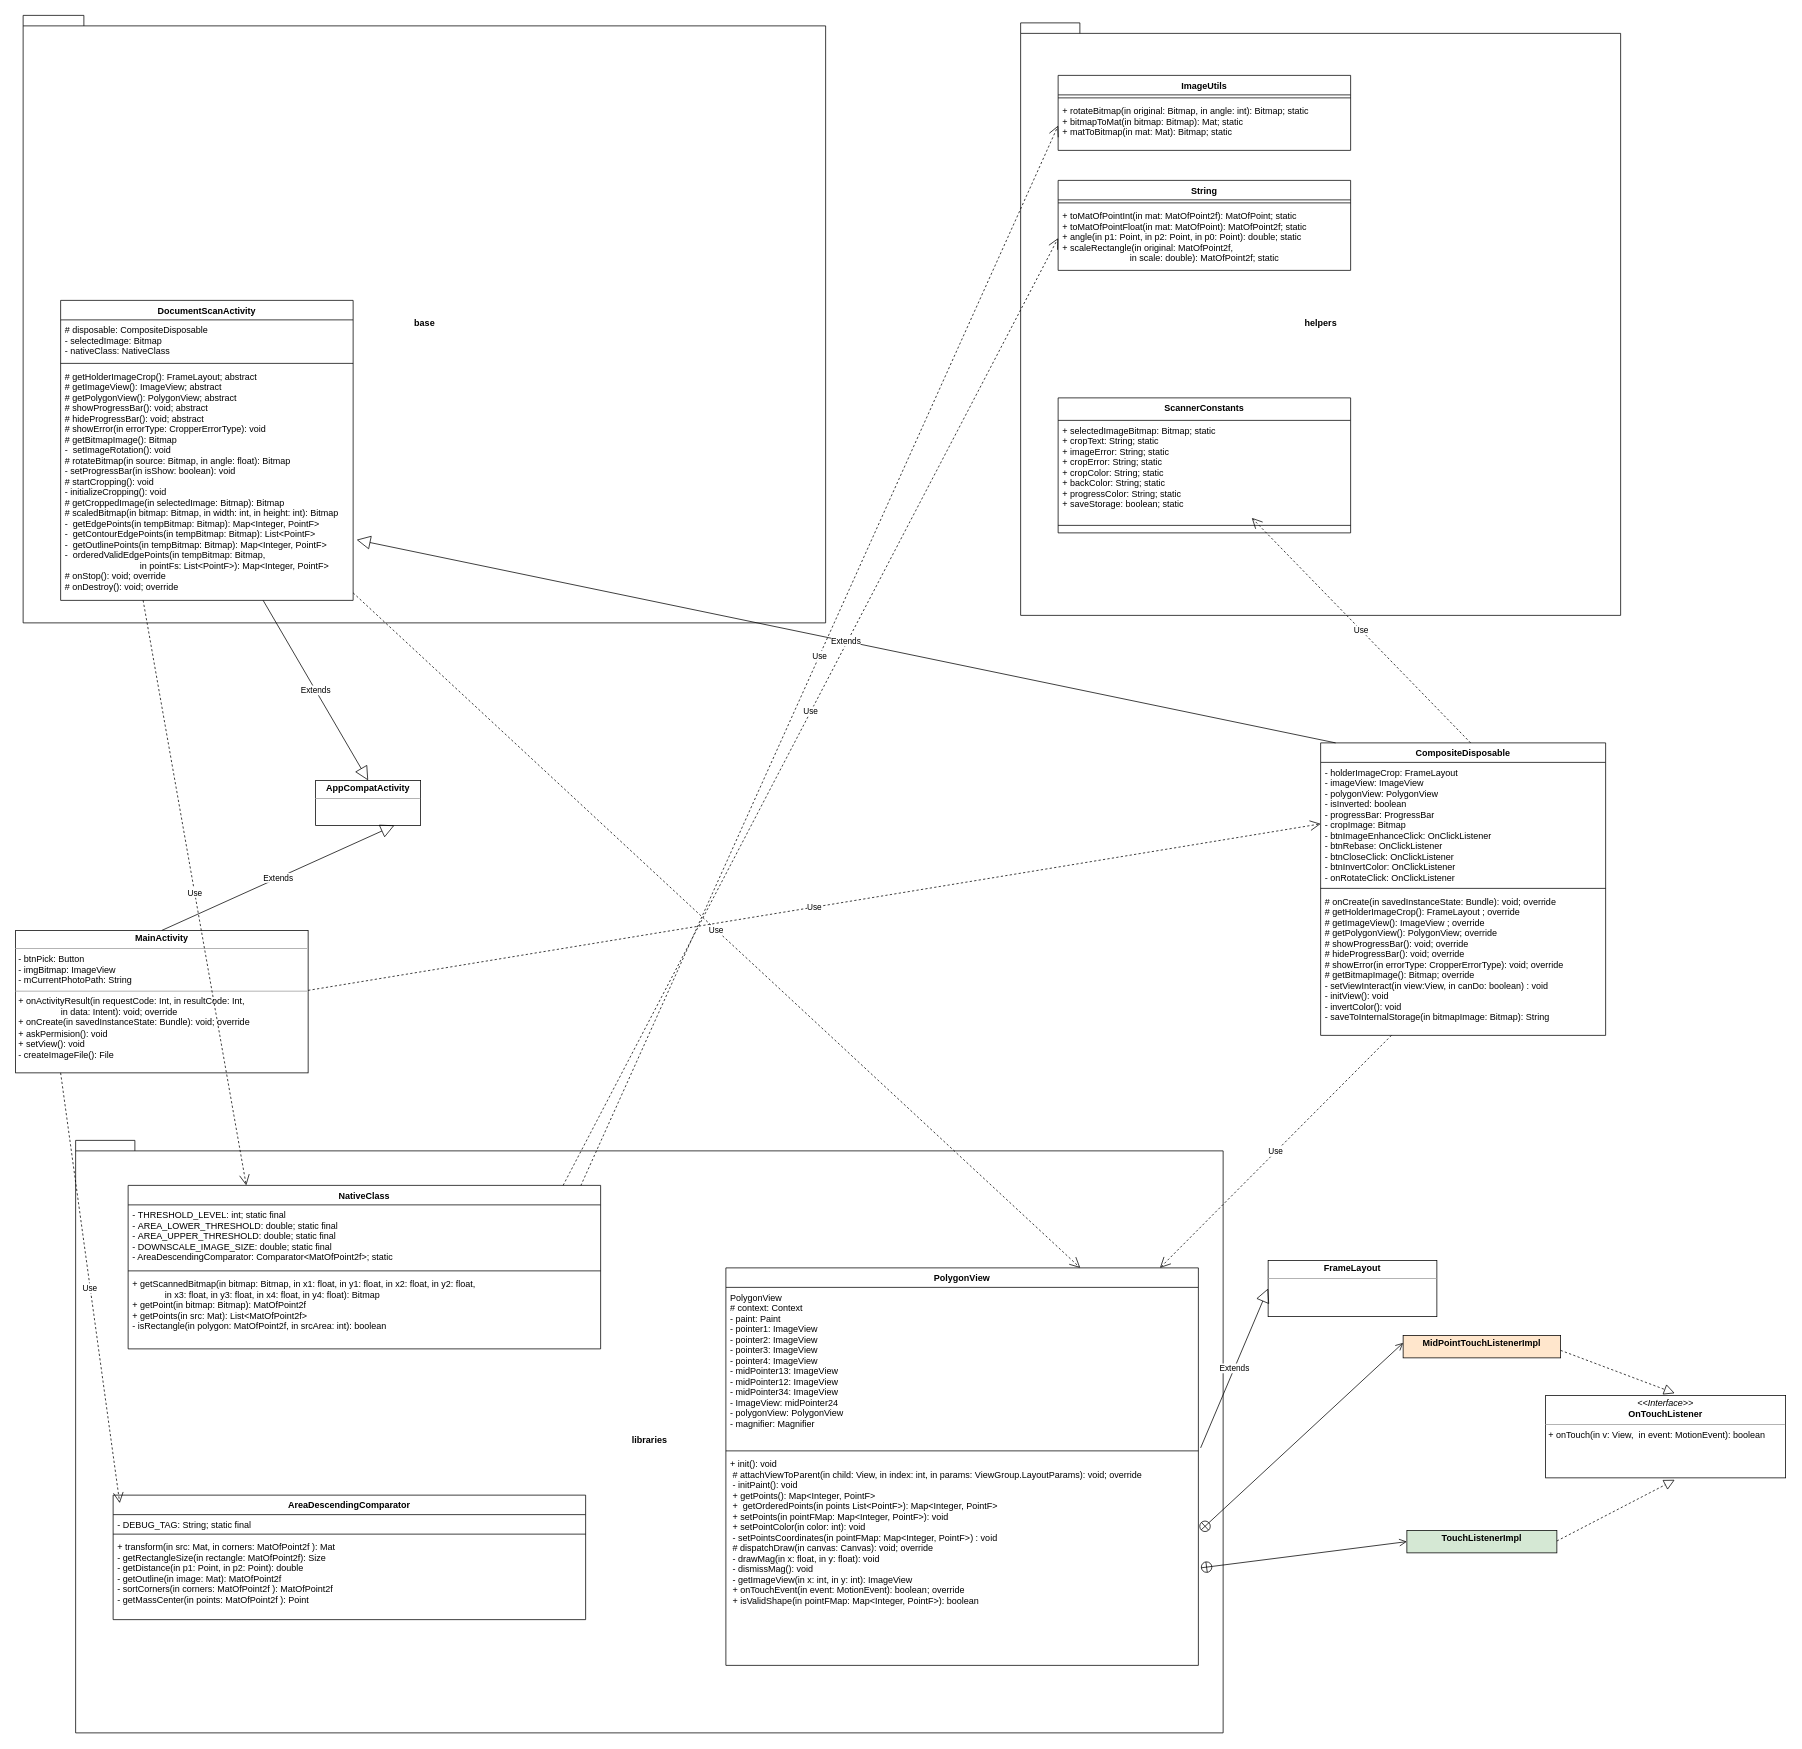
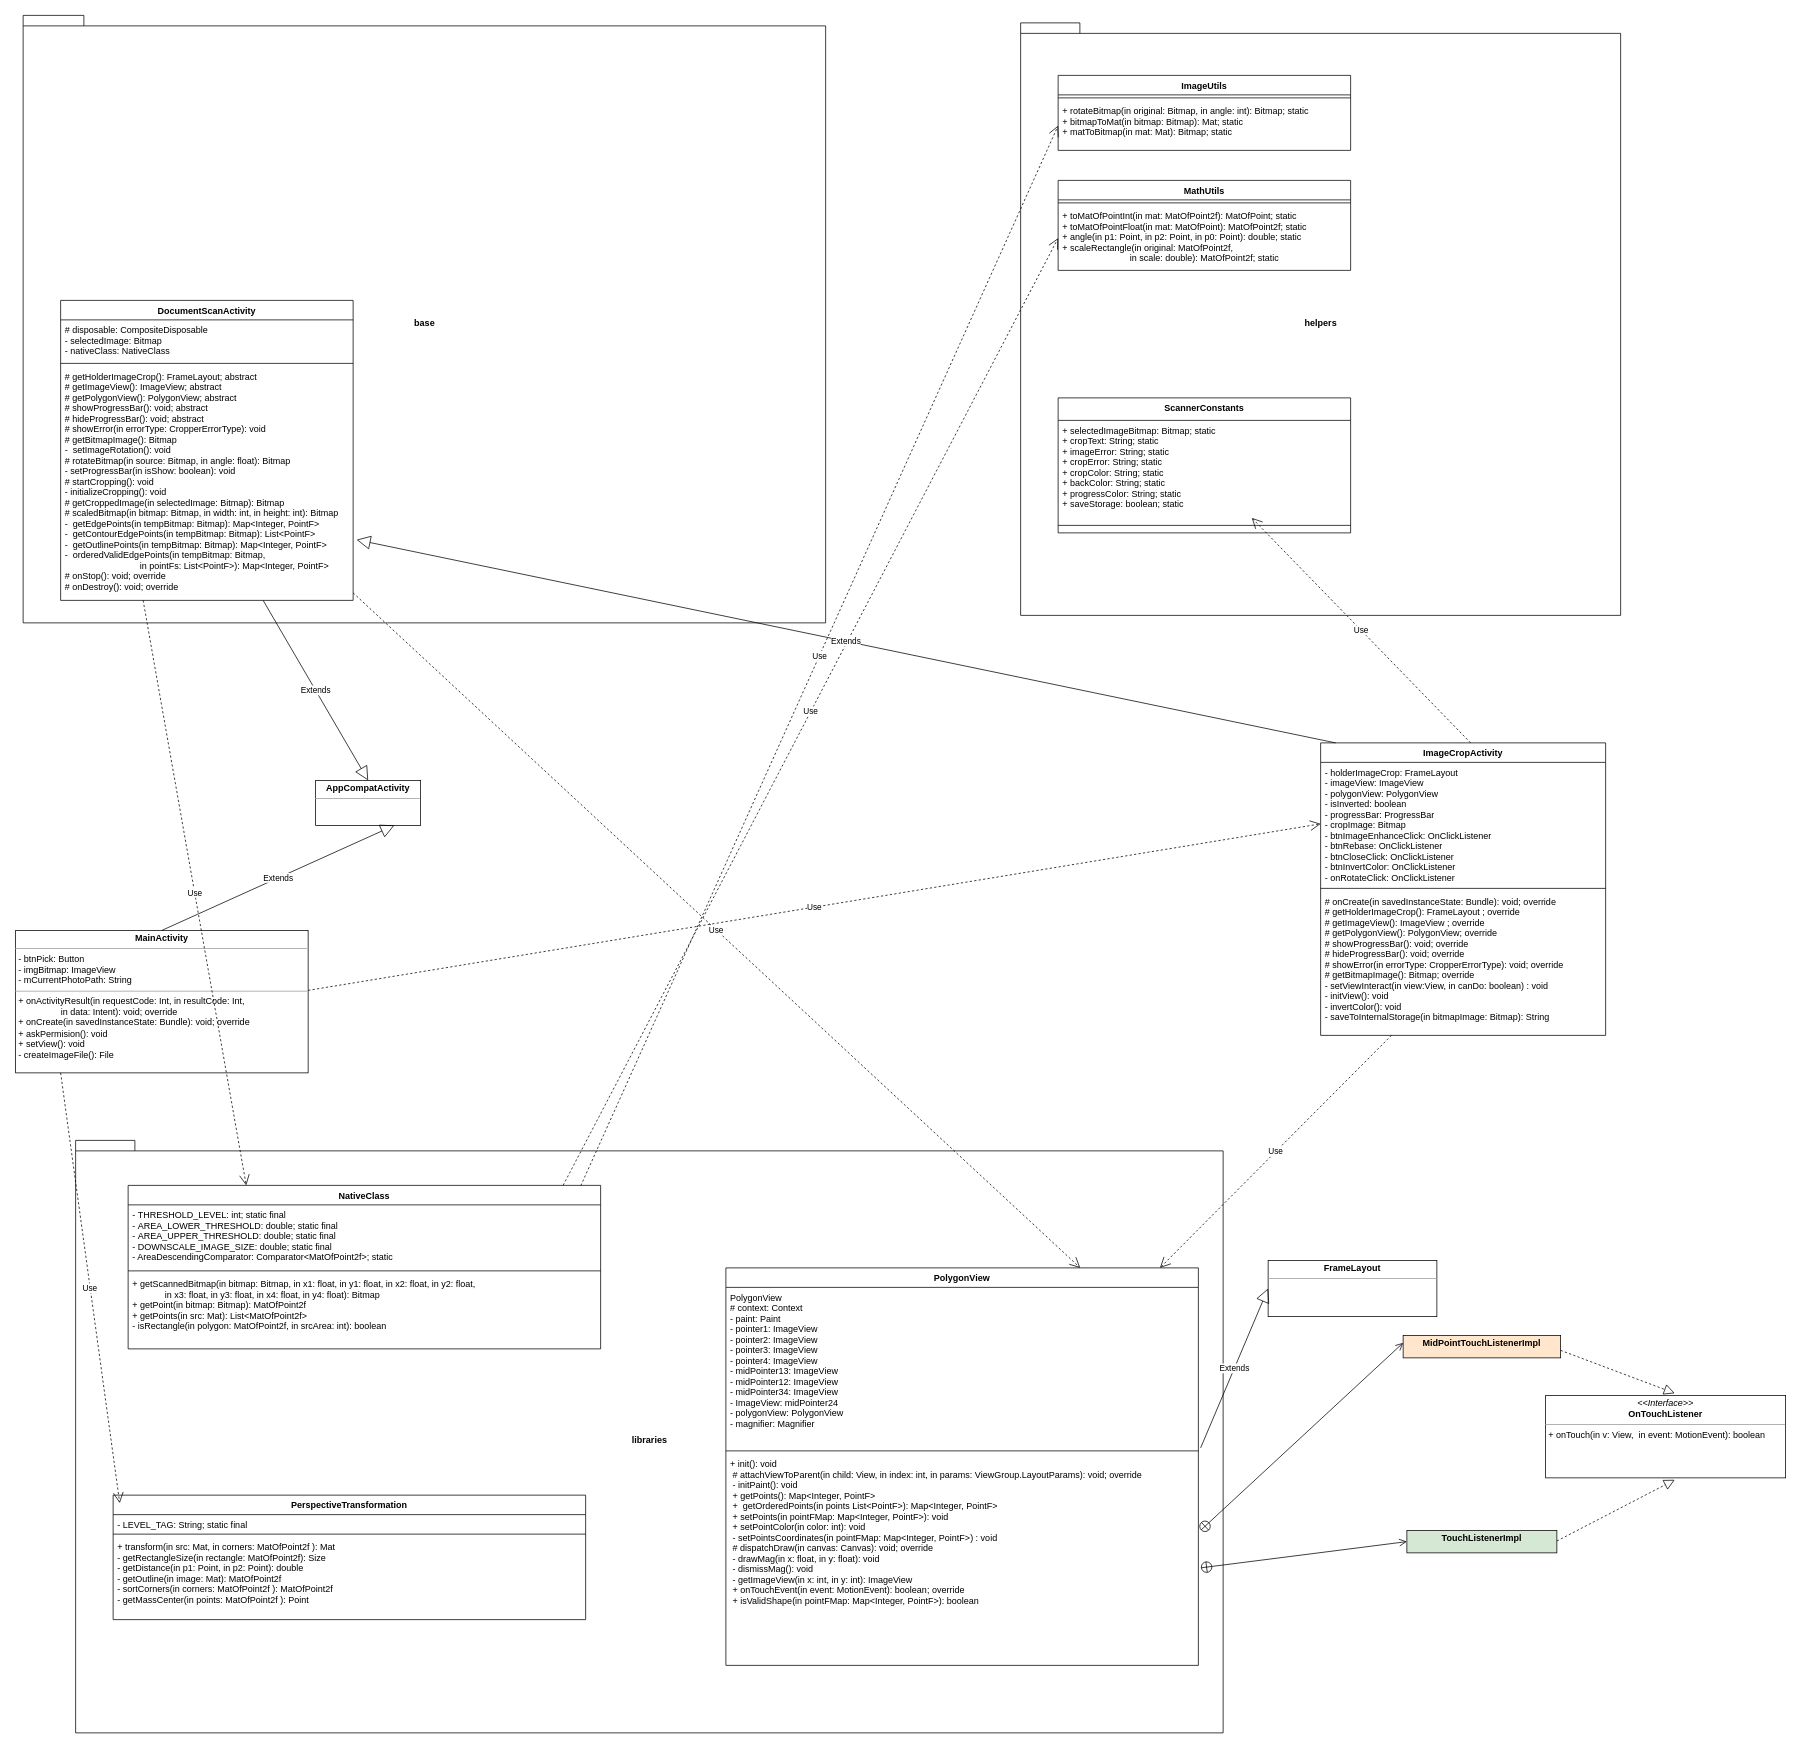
- <mxCell id="13" value="String" style="swimlane;fontStyle=1;align=center;verticalAlign=top;childLayout=stackLayout;horizontal=1;startSize=26;horizontalStack=0;resizeParent=1;resizeParentMax=0;resizeLast=0;collapsible=1;marginBottom=0;" parent="1" vertex="1"><mxGeometry x="1410" y="240" width="390" height="120" as="geometry" /></mxCell>
+ <mxCell id="13" value="MathUtils" style="swimlane;fontStyle=1;align=center;verticalAlign=top;childLayout=stackLayout;horizontal=1;startSize=26;horizontalStack=0;resizeParent=1;resizeParentMax=0;resizeLast=0;collapsible=1;marginBottom=0;" parent="1" vertex="1"><mxGeometry x="1410" y="240" width="390" height="120" as="geometry" /></mxCell>
- <mxCell id="50" value="CompositeDisposable" style="swimlane;fontStyle=1;align=center;verticalAlign=top;childLayout=stackLayout;horizontal=1;startSize=26;horizontalStack=0;resizeParent=1;resizeParentMax=0;resizeLast=0;collapsible=1;marginBottom=0;" parent="1" vertex="1"><mxGeometry x="1760" width="380" height="390" as="geometry" y="990" /></mxCell>
+ <mxCell id="50" value="ImageCropActivity" style="swimlane;fontStyle=1;align=center;verticalAlign=top;childLayout=stackLayout;horizontal=1;startSize=26;horizontalStack=0;resizeParent=1;resizeParentMax=0;resizeLast=0;collapsible=1;marginBottom=0;" parent="1" vertex="1"><mxGeometry x="1760" width="380" height="390" as="geometry" y="990" /></mxCell>
- <mxCell id="39" value="AreaDescendingComparator" style="swimlane;fontStyle=1;align=center;verticalAlign=top;childLayout=stackLayout;horizontal=1;startSize=26;horizontalStack=0;resizeParent=1;resizeParentMax=0;resizeLast=0;collapsible=1;marginBottom=0;" parent="1" vertex="1"><mxGeometry x="150" y="1993" width="630" height="166" as="geometry" /></mxCell>
+ <mxCell id="39" value="PerspectiveTransformation" style="swimlane;fontStyle=1;align=center;verticalAlign=top;childLayout=stackLayout;horizontal=1;startSize=26;horizontalStack=0;resizeParent=1;resizeParentMax=0;resizeLast=0;collapsible=1;marginBottom=0;" parent="1" vertex="1"><mxGeometry x="150" y="1993" width="630" height="166" as="geometry" /></mxCell>
- <mxCell id="40" value="- DEBUG_TAG: String; static final" style="text;strokeColor=none;fillColor=none;align=left;verticalAlign=top;spacingLeft=4;spacingRight=4;overflow=hidden;rotatable=0;points=[[0,0.5],[1,0.5]];portConstraint=eastwest;" parent="39" vertex="1"><mxGeometry y="26" width="630" height="22" as="geometry" /></mxCell>
+ <mxCell id="40" value="- LEVEL_TAG: String; static final" style="text;strokeColor=none;fillColor=none;align=left;verticalAlign=top;spacingLeft=4;spacingRight=4;overflow=hidden;rotatable=0;points=[[0,0.5],[1,0.5]];portConstraint=eastwest;" parent="39" vertex="1"><mxGeometry y="26" width="630" height="22" as="geometry" /></mxCell>
